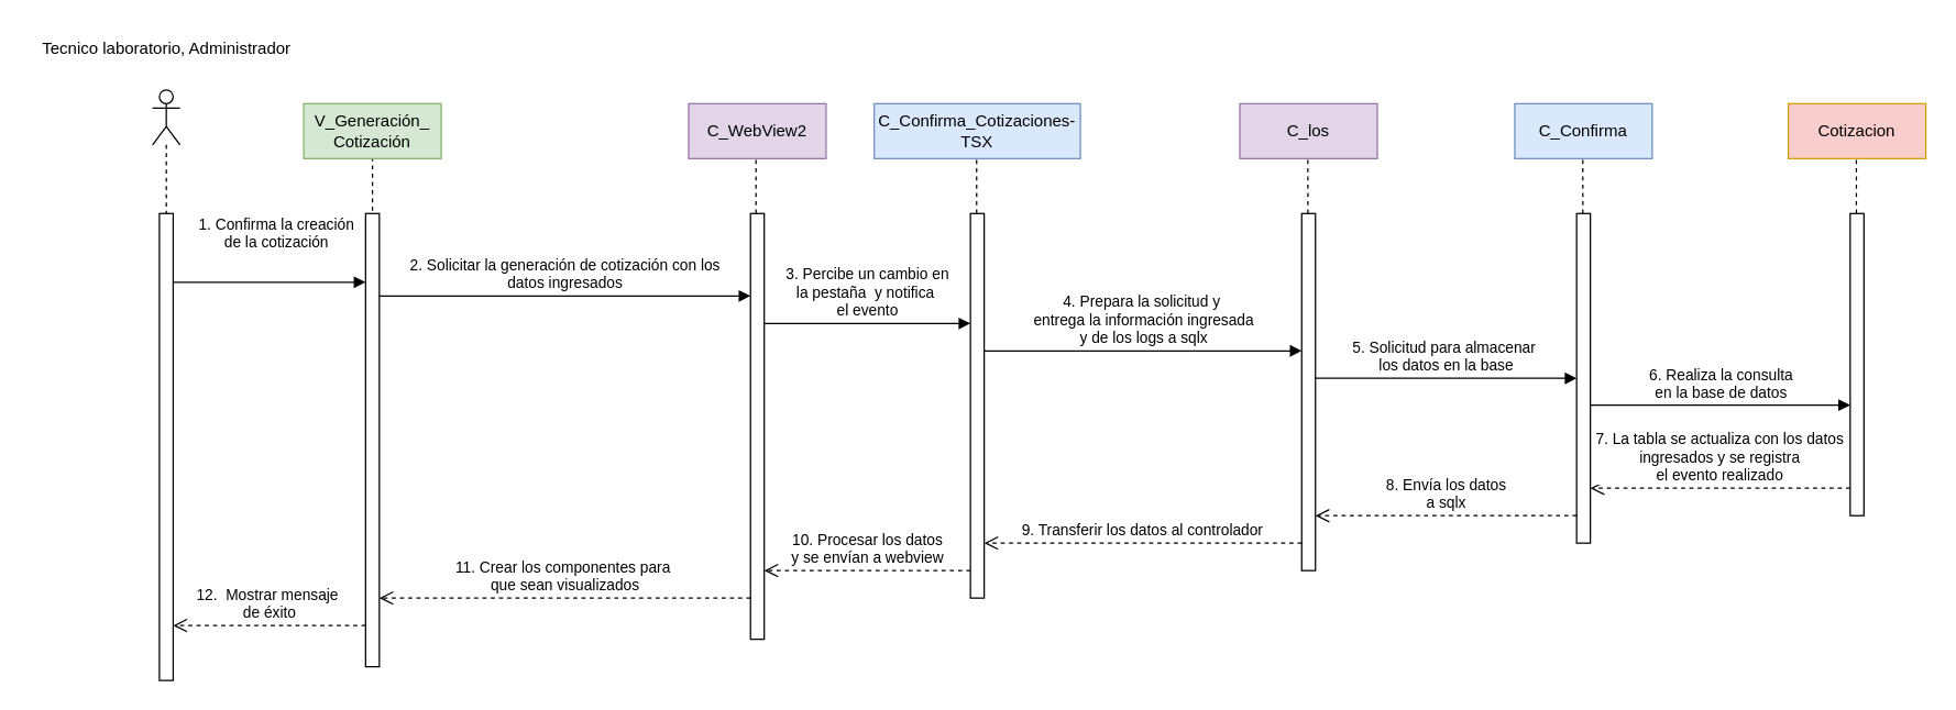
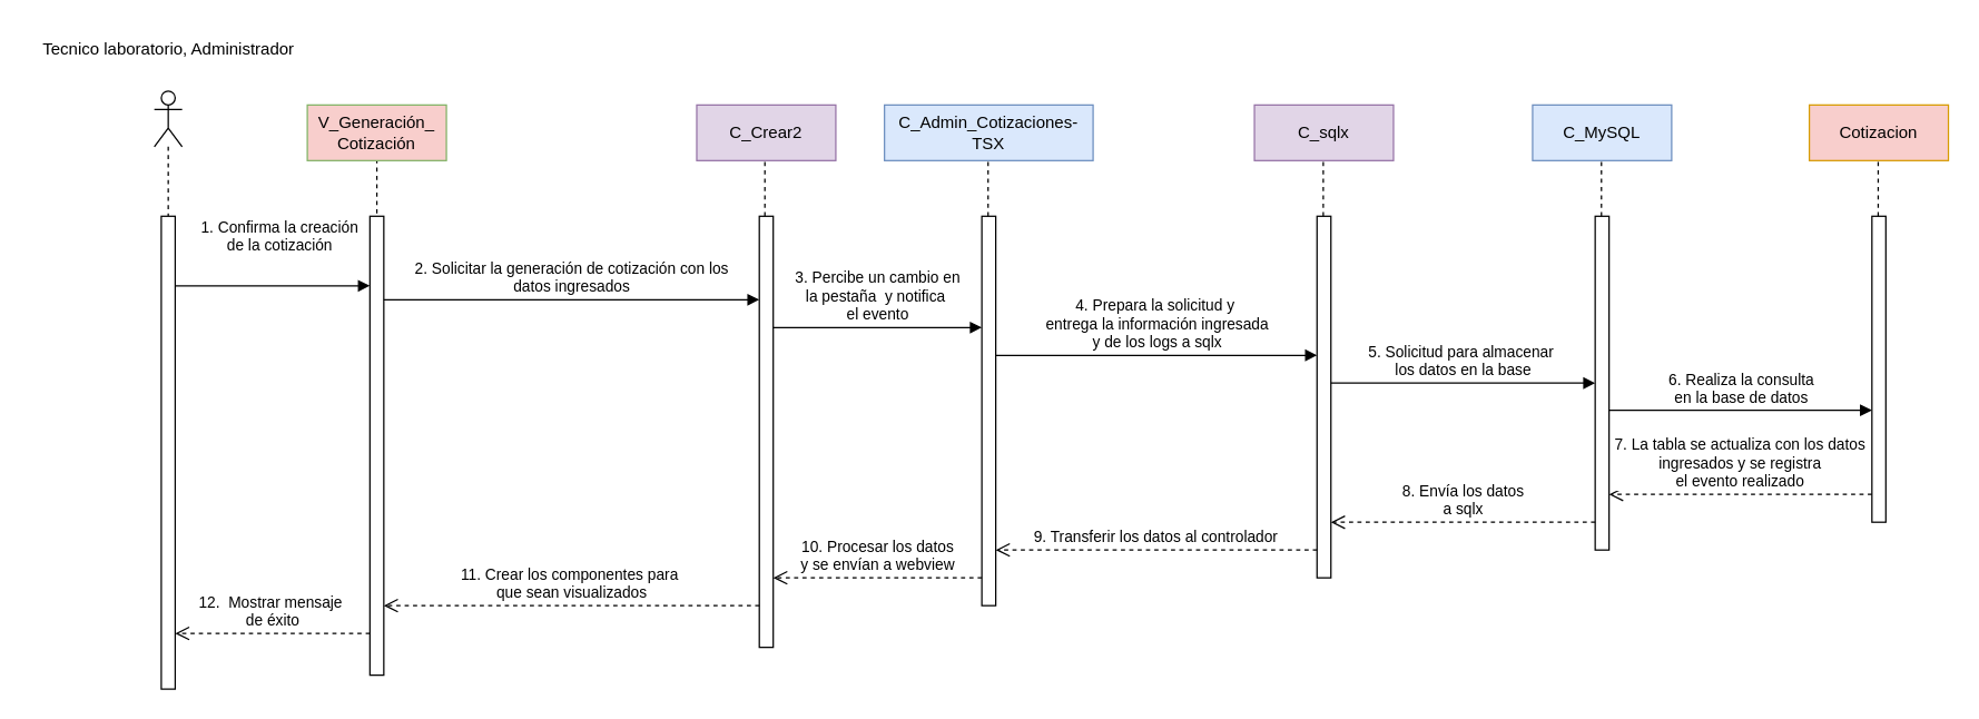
- <mxCell id="29" value="&lt;div&gt;V_Generación_&lt;/div&gt;&lt;div&gt;Cotización&lt;/div&gt;" style="rounded=0;whiteSpace=wrap;html=1;fillColor=#d5e8d4;strokeColor=#82b366;" vertex="1" parent="1"><mxGeometry x="220" y="75" width="100" height="40" as="geometry" /></mxCell>
+ <mxCell id="29" value="&lt;div&gt;V_Generación_&lt;/div&gt;&lt;div&gt;Cotización&lt;/div&gt;" style="rounded=0;whiteSpace=wrap;html=1;fillColor=#f8cecc;strokeColor=#82b366;" vertex="1" parent="1"><mxGeometry x="220" y="75" width="100" height="40" as="geometry" /></mxCell>
- <mxCell id="30" value="C_WebView2" style="rounded=0;whiteSpace=wrap;html=1;fillColor=#e1d5e7;strokeColor=#9673a6;" vertex="1" parent="1"><mxGeometry x="500" y="75" width="100" height="40" as="geometry" /></mxCell>
+ <mxCell id="30" value="C_Crear2" style="rounded=0;whiteSpace=wrap;html=1;fillColor=#e1d5e7;strokeColor=#9673a6;" vertex="1" parent="1"><mxGeometry x="500" y="75" width="100" height="40" as="geometry" /></mxCell>
- <mxCell id="33" value="C_Confirma_Cotizaciones-TSX" style="rounded=0;whiteSpace=wrap;html=1;fillColor=#dae8fc;strokeColor=#6c8ebf;" vertex="1" parent="1"><mxGeometry x="635" y="75" width="150" height="40" as="geometry" /></mxCell>
+ <mxCell id="33" value="C_Admin_Cotizaciones-TSX" style="rounded=0;whiteSpace=wrap;html=1;fillColor=#dae8fc;strokeColor=#6c8ebf;" vertex="1" parent="1"><mxGeometry x="635" y="75" width="150" height="40" as="geometry" /></mxCell>
- <mxCell id="31" value="C_los" style="rounded=0;whiteSpace=wrap;html=1;fillColor=#e1d5e7;strokeColor=#9673a6;" vertex="1" parent="1"><mxGeometry x="901" y="75" width="100" height="40" as="geometry" /></mxCell>
+ <mxCell id="31" value="C_sqlx" style="rounded=0;whiteSpace=wrap;html=1;fillColor=#e1d5e7;strokeColor=#9673a6;" vertex="1" parent="1"><mxGeometry x="901" y="75" width="100" height="40" as="geometry" /></mxCell>
- <mxCell id="32" value="C_Confirma" style="rounded=0;whiteSpace=wrap;html=1;fillColor=#dae8fc;strokeColor=#6c8ebf;" vertex="1" parent="1"><mxGeometry x="1101" y="75" width="100" height="40" as="geometry" /></mxCell>
+ <mxCell id="32" value="C_MySQL" style="rounded=0;whiteSpace=wrap;html=1;fillColor=#dae8fc;strokeColor=#6c8ebf;" vertex="1" parent="1"><mxGeometry x="1101" y="75" width="100" height="40" as="geometry" /></mxCell>
